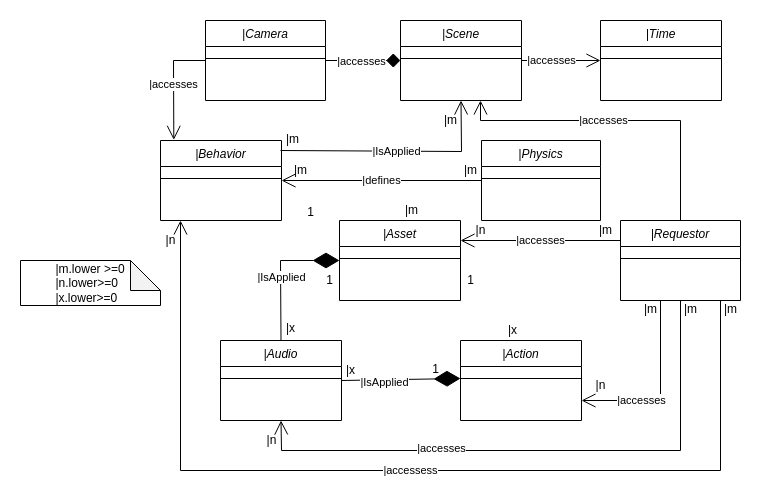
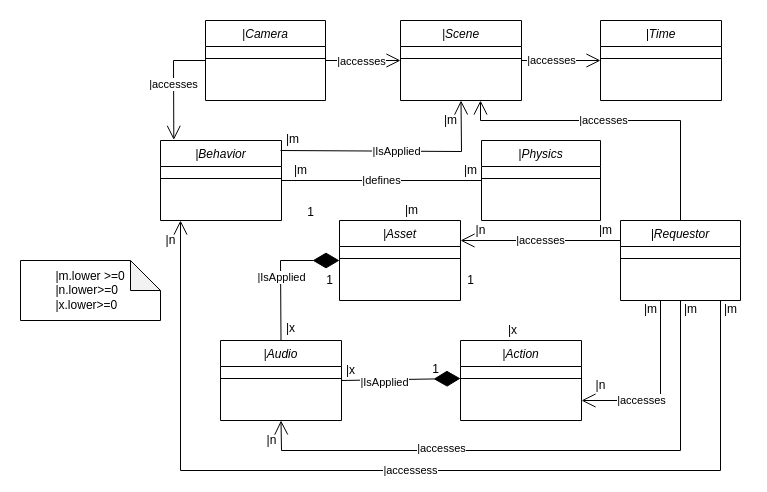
- <mxCell id="24" value="" style="endArrow=diamond;endFill=1;endSize=12;html=1;rounded=0;exitX=1;exitY=0.5;exitDx=0;exitDy=0;entryX=0;entryY=0.5;entryDx=0;entryDy=0;" parent="1" source="16" target="8" edge="1"><mxGeometry width="160" relative="1" as="geometry"><mxPoint x="290" y="220" as="sourcePoint" /><mxPoint x="450" y="220" as="targetPoint" /></mxGeometry></mxCell>
+ <mxCell id="24" value="" style="endArrow=open;endFill=1;endSize=12;html=1;rounded=0;exitX=1;exitY=0.5;exitDx=0;exitDy=0;entryX=0;entryY=0.5;entryDx=0;entryDy=0;" parent="1" source="16" target="8" edge="1"><mxGeometry width="160" relative="1" as="geometry"><mxPoint x="290" y="220" as="sourcePoint" /><mxPoint x="450" y="220" as="targetPoint" /></mxGeometry></mxCell>
- <mxCell id="46" value="|defines" style="endArrow=open;endFill=1;endSize=12;html=1;rounded=0;exitX=0;exitY=0.5;exitDx=0;exitDy=0;entryX=1;entryY=0.5;entryDx=0;entryDy=0;" edge="1" parent="1" source="14" target="12"><mxGeometry width="160" relative="1" as="geometry"><mxPoint x="250" y="270" as="sourcePoint" /><mxPoint x="410" y="270" as="targetPoint" /></mxGeometry></mxCell>
+ <mxCell id="46" value="|defines" style="endArrow=none;endFill=1;endSize=12;html=1;rounded=0;exitX=0;exitY=0.5;exitDx=0;exitDy=0;entryX=1;entryY=0.5;entryDx=0;entryDy=0;" edge="1" parent="1" source="14" target="12"><mxGeometry width="160" relative="1" as="geometry"><mxPoint x="250" y="270" as="sourcePoint" /><mxPoint x="410" y="270" as="targetPoint" /></mxGeometry></mxCell>
- <mxCell id="45" value="&lt;div style=&quot;text-align: left&quot;&gt;&lt;span&gt;|m.lower &amp;gt;=0&lt;/span&gt;&lt;/div&gt;&lt;div style=&quot;text-align: left&quot;&gt;&lt;span&gt;|n.lower&amp;gt;=0&lt;/span&gt;&lt;/div&gt;&lt;div style=&quot;text-align: left&quot;&gt;&lt;span&gt;|x.lower&amp;gt;=0&lt;/span&gt;&lt;/div&gt;" style="shape=note;whiteSpace=wrap;html=1;backgroundOutline=1;darkOpacity=0.05;" vertex="1" parent="1"><mxGeometry x="20" y="260" width="140" height="45" as="geometry" /></mxCell>
+ <mxCell id="45" value="&lt;div style=&quot;text-align: left&quot;&gt;&lt;span&gt;|m.lower &amp;gt;=0&lt;/span&gt;&lt;/div&gt;&lt;div style=&quot;text-align: left&quot;&gt;&lt;span&gt;|n.lower&amp;gt;=0&lt;/span&gt;&lt;/div&gt;&lt;div style=&quot;text-align: left&quot;&gt;&lt;span&gt;|x.lower&amp;gt;=0&lt;/span&gt;&lt;/div&gt;" style="shape=note;whiteSpace=wrap;html=1;backgroundOutline=1;darkOpacity=0.05;" vertex="1" parent="1"><mxGeometry x="20" y="260" width="140" height="60" as="geometry" /></mxCell>
